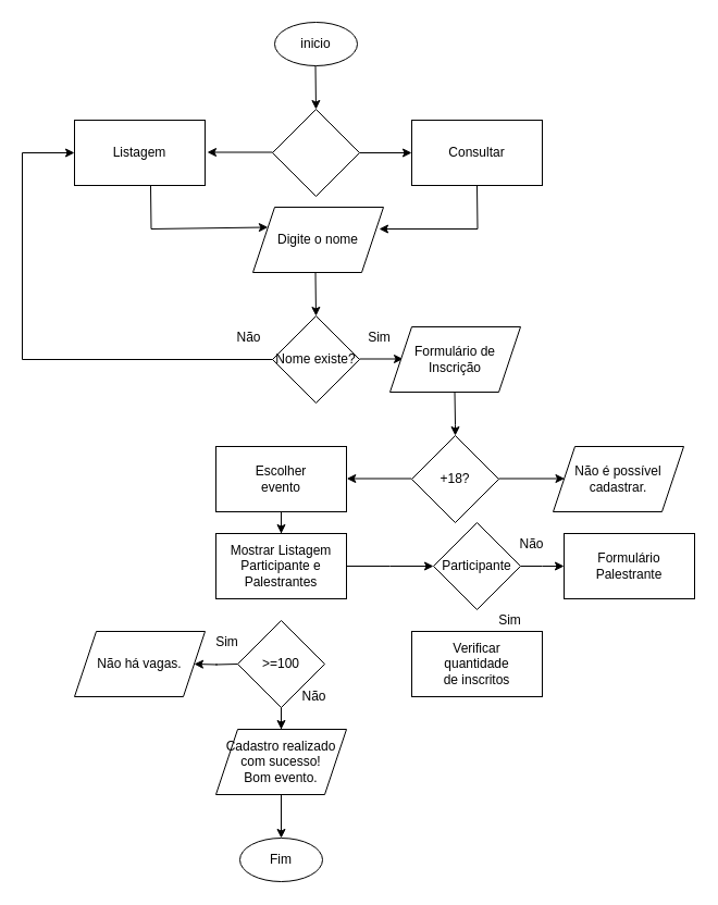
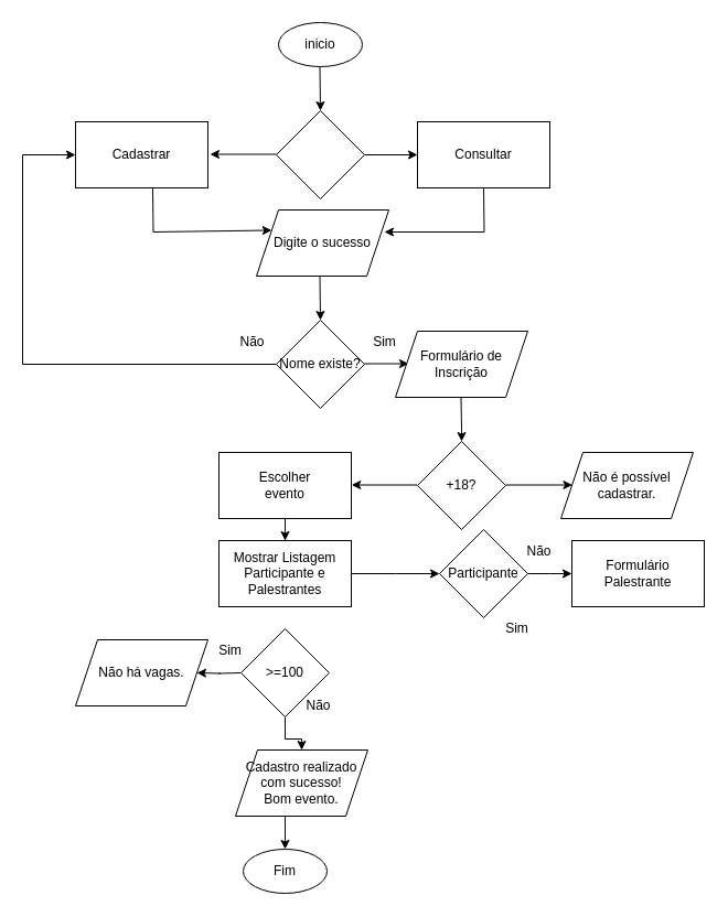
- <mxCell id="8" value="Listagem" style="rounded=0;whiteSpace=wrap;html=1;" vertex="1" parent="1"><mxGeometry x="68" y="110" width="120" height="60" as="geometry" /></mxCell>
+ <mxCell id="8" value="Cadastrar" style="rounded=0;whiteSpace=wrap;html=1;" vertex="1" parent="1"><mxGeometry x="68" y="110" width="120" height="60" as="geometry" /></mxCell>
- <mxCell id="11" value="Digite o nome" style="shape=parallelogram;perimeter=parallelogramPerimeter;whiteSpace=wrap;html=1;fixedSize=1;" vertex="1" parent="1"><mxGeometry x="232" y="190" width="120" height="60" as="geometry" /></mxCell>
+ <mxCell id="11" value="Digite o sucesso" style="shape=parallelogram;perimeter=parallelogramPerimeter;whiteSpace=wrap;html=1;fixedSize=1;" vertex="1" parent="1"><mxGeometry x="232" y="190" width="120" height="60" as="geometry" /></mxCell>
- <mxCell id="33" value="&lt;div&gt;Verificar&lt;/div&gt;&lt;div&gt;quantidade &lt;br&gt;&lt;/div&gt;&lt;div&gt;de inscritos&lt;br&gt;&lt;/div&gt;" style="rounded=0;whiteSpace=wrap;html=1;" vertex="1" parent="1"><mxGeometry x="378" y="580" width="120" height="60" as="geometry" /></mxCell>
- <mxCell id="41" value="&lt;div&gt;Cadastro realizado&lt;/div&gt;&lt;div&gt;com sucesso!&lt;/div&gt;&lt;div&gt;Bom evento.&lt;br&gt;&lt;/div&gt;" style="shape=parallelogram;perimeter=parallelogramPerimeter;whiteSpace=wrap;html=1;fixedSize=1;" vertex="1" parent="1"><mxGeometry x="198" y="670" width="120" height="60" as="geometry" /></mxCell>
+ <mxCell id="41" value="&lt;div&gt;Cadastro realizado&lt;/div&gt;&lt;div&gt;com sucesso!&lt;/div&gt;&lt;div&gt;Bom evento.&lt;br&gt;&lt;/div&gt;" style="shape=parallelogram;perimeter=parallelogramPerimeter;whiteSpace=wrap;html=1;fixedSize=1;" vertex="1" parent="1"><mxGeometry x="213" y="680" width="120" height="60" as="geometry" /></mxCell>
